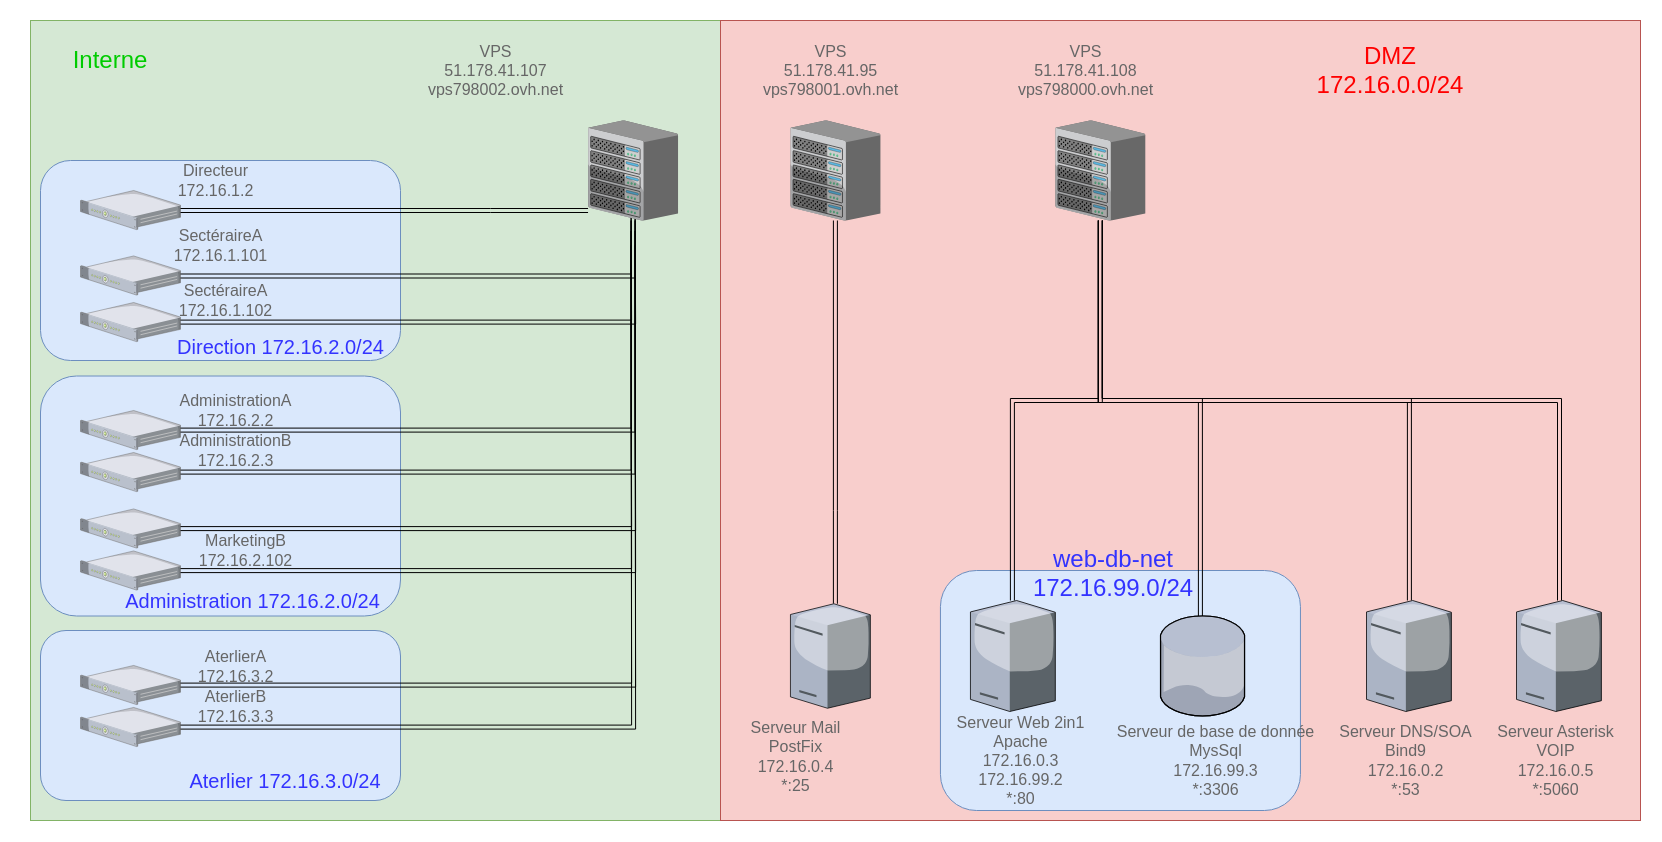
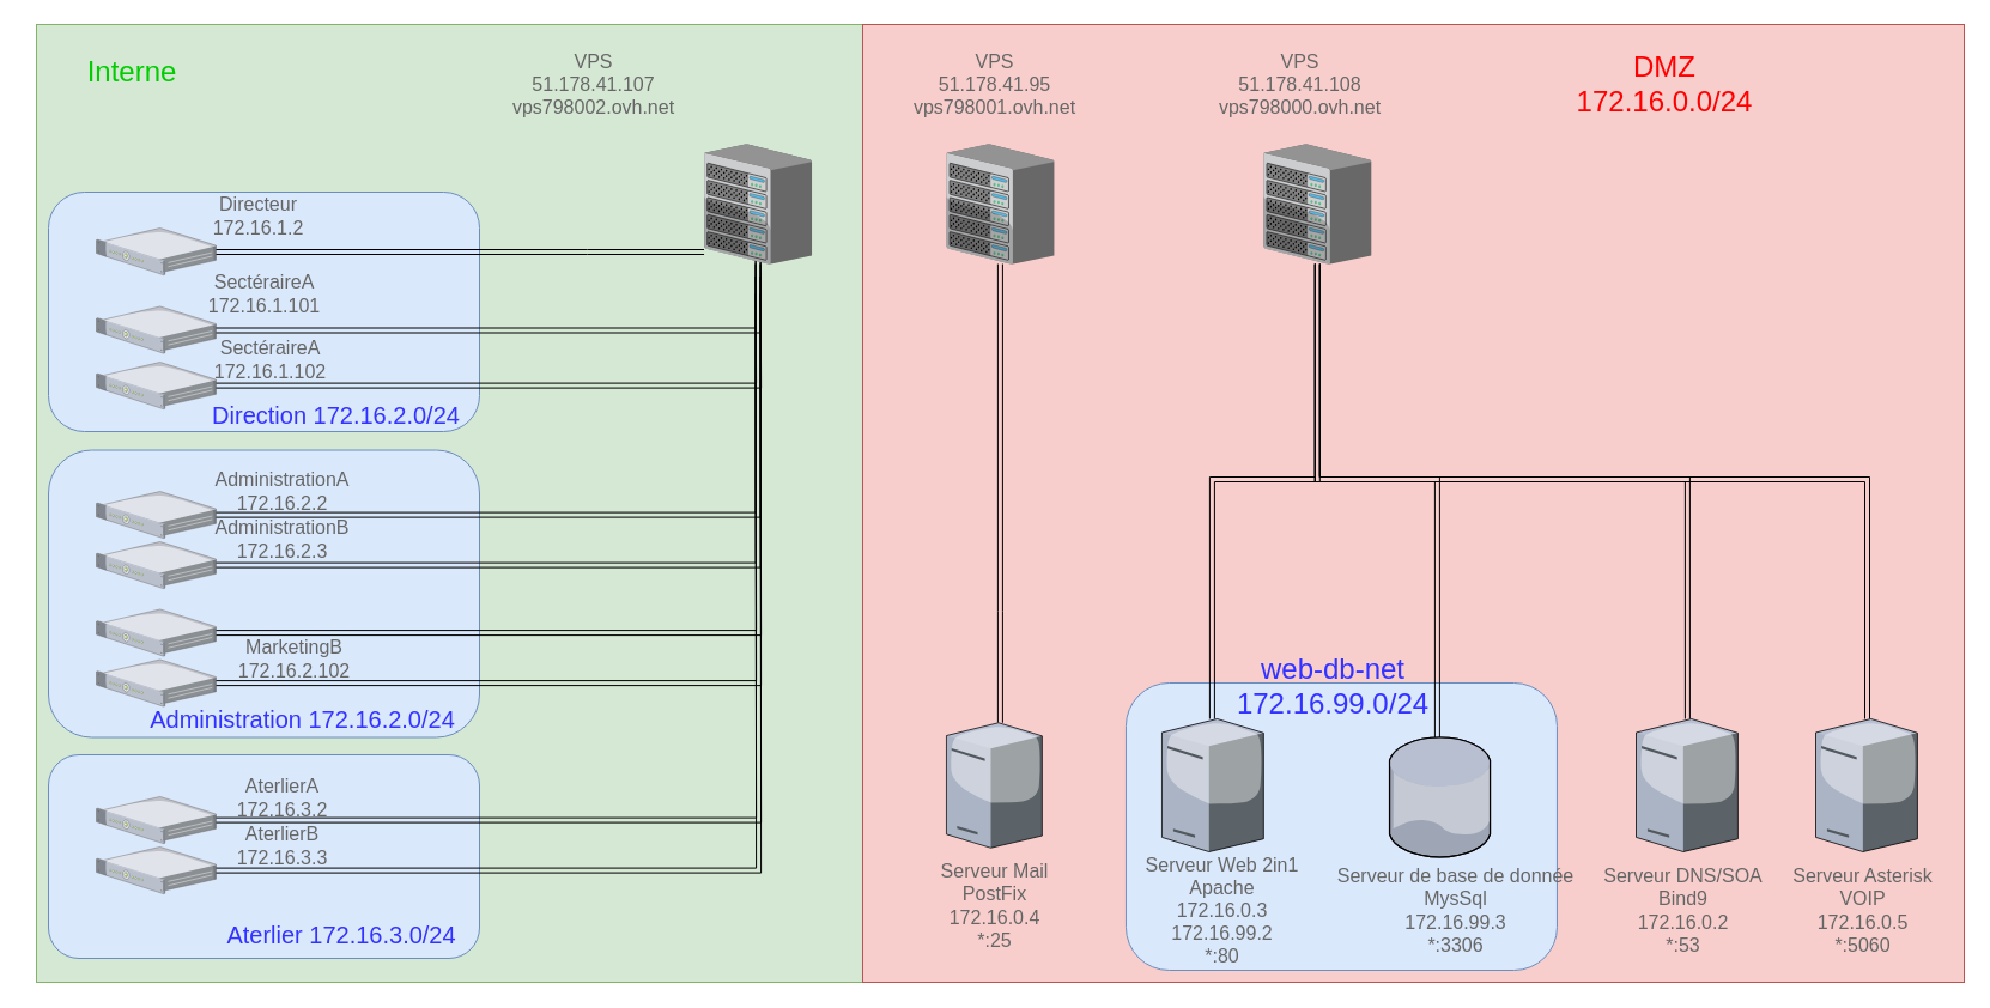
- <mxCell id="15" value="&lt;font style=&quot;font-size: 16px&quot; color=&quot;#666666&quot;&gt;Serveur Mail&lt;br&gt;PostFix&lt;br&gt;172.16.0.4&lt;br style=&quot;font-size: 16px&quot;&gt;*:25&lt;br style=&quot;font-size: 16px&quot;&gt;&lt;/font&gt;" style="text;html=1;align=center;verticalAlign=middle;resizable=0;points=[];autosize=1;fontSize=16;" parent="1" vertex="1"><mxGeometry x="739.89" y="715.5" width="110" height="80" as="geometry" /></mxCell>
+ <mxCell id="15" value="&lt;font style=&quot;font-size: 16px&quot; color=&quot;#666666&quot;&gt;Serveur Mail&lt;br&gt;PostFix&lt;br&gt;172.16.0.4&lt;br style=&quot;font-size: 16px&quot;&gt;*:25&lt;br style=&quot;font-size: 16px&quot;&gt;&lt;/font&gt;" style="text;html=1;align=center;verticalAlign=middle;resizable=0;points=[];autosize=1;fontSize=16;" parent="1" vertex="1"><mxGeometry x="774.89" y="715.5" width="110" height="80" as="geometry" /></mxCell>
